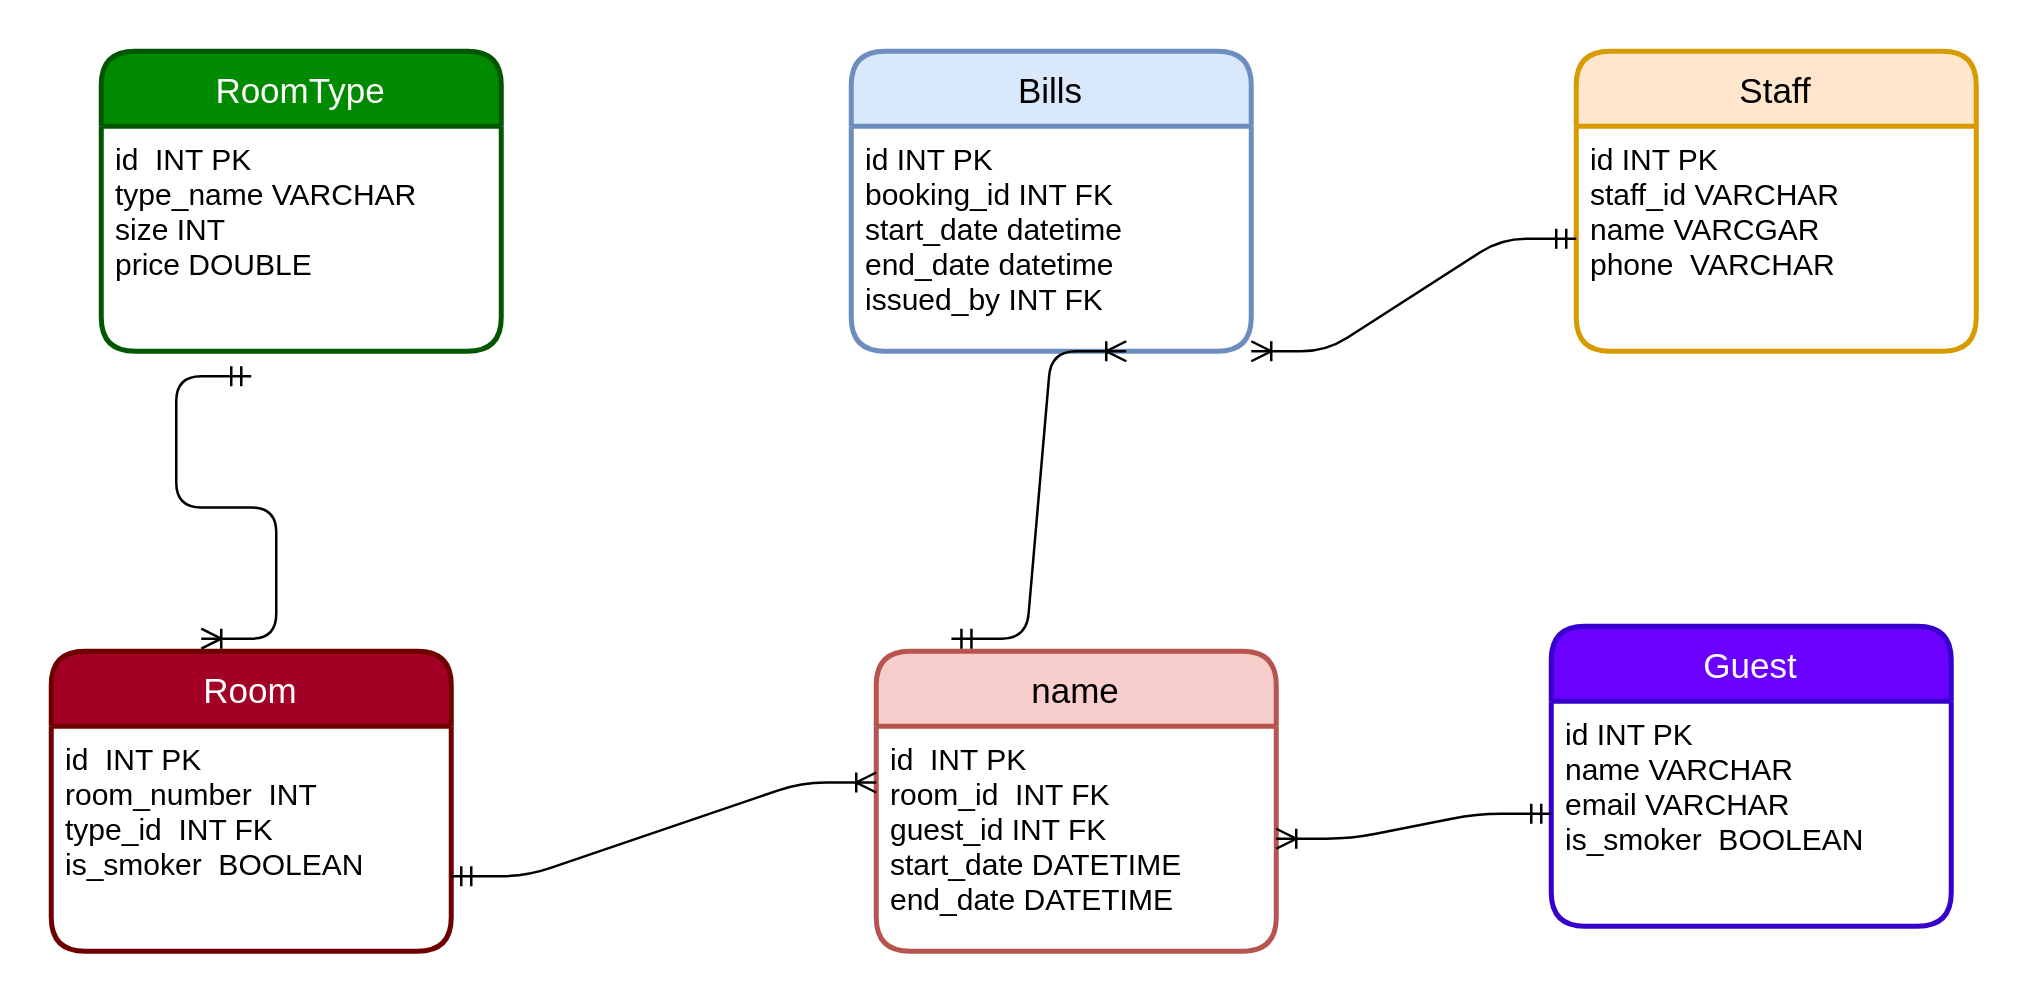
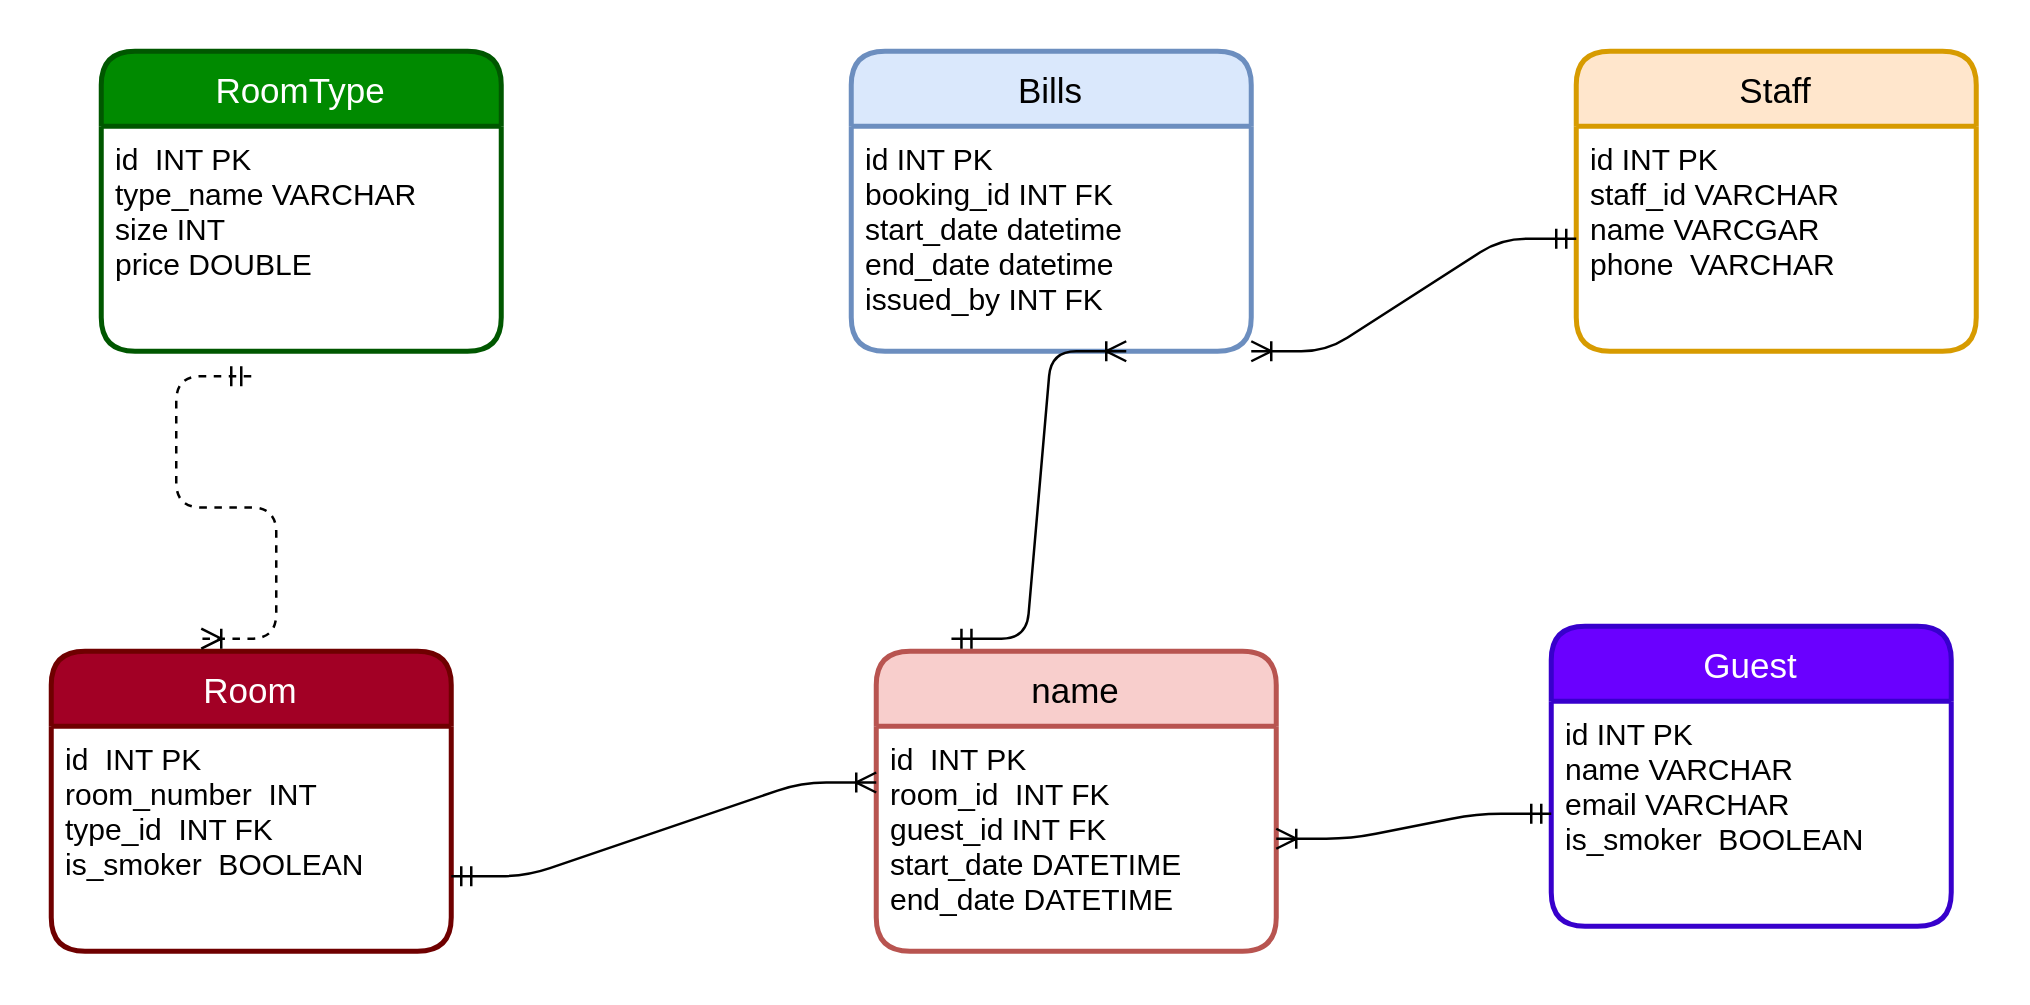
- <mxCell id="17" value="" style="edgeStyle=entityRelationEdgeStyle;fontSize=12;html=1;endArrow=ERoneToMany;startArrow=ERmandOne;exitX=0.375;exitY=1.111;exitDx=0;exitDy=0;exitPerimeter=0;entryX=0.375;entryY=-0.042;entryDx=0;entryDy=0;entryPerimeter=0;" edge="1" parent="1" source="5" target="2"><mxGeometry width="100" height="100" relative="1" as="geometry"><mxPoint x="140" y="250" as="sourcePoint" /><mxPoint x="240" y="150" as="targetPoint" /></mxGeometry></mxCell>
+ <mxCell id="17" value="" style="edgeStyle=entityRelationEdgeStyle;fontSize=12;html=1;endArrow=ERoneToMany;startArrow=ERmandOne;exitX=0.375;exitY=1.111;exitDx=0;exitDy=0;exitPerimeter=0;entryX=0.375;entryY=-0.042;entryDx=0;entryDy=0;entryPerimeter=0;dashed=1;" edge="1" parent="1" source="5" target="2"><mxGeometry width="100" height="100" relative="1" as="geometry"><mxPoint x="140" y="250" as="sourcePoint" /><mxPoint x="240" y="150" as="targetPoint" /></mxGeometry></mxCell>
